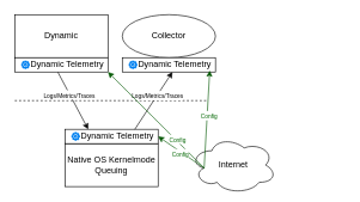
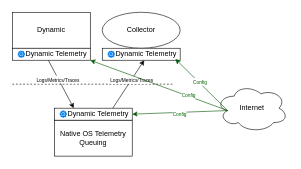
- <mxCell id="4" value="Native OS Kernelmode&lt;br&gt;Queuing" style="rounded=0;whiteSpace=wrap;html=1;" vertex="1" parent="1"><mxGeometry x="90" y="200" width="130" height="60" as="geometry" /></mxCell>
+ <mxCell id="4" value="Native OS Telemetry&lt;br&gt;Queuing" style="rounded=0;whiteSpace=wrap;html=1;" vertex="1" parent="1"><mxGeometry x="90" y="200" width="130" height="60" as="geometry" /></mxCell>
- <mxCell id="6" value="Internet" style="ellipse;shape=cloud;whiteSpace=wrap;html=1;" vertex="1" parent="1"><mxGeometry x="265" y="190" width="120" height="80" as="geometry" /></mxCell>
+ <mxCell id="6" value="Internet" style="ellipse;shape=cloud;whiteSpace=wrap;html=1;" vertex="1" parent="1"><mxGeometry x="360" y="140" width="120" height="80" as="geometry" /></mxCell>
